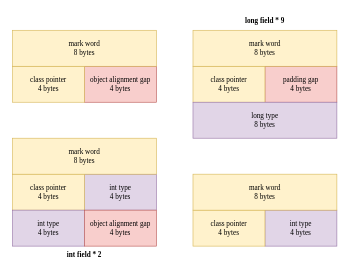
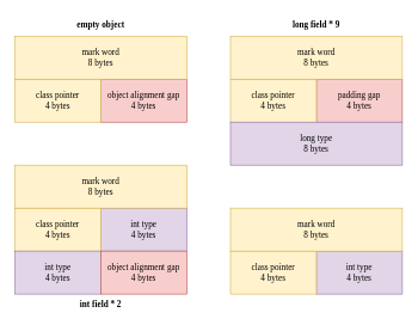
+ <mxCell id="17" value="empty object" style="text;html=1;strokeColor=none;fillColor=none;align=center;verticalAlign=middle;whiteSpace=wrap;rounded=0;fontFamily=Architects Daughter;fontSource=https%3A%2F%2Ffonts.googleapis.com%2Fcss%3Ffamily%3DArchitects%2BDaughter;fontStyle=1" parent="1" vertex="1"><mxGeometry x="20" y="20" width="240" height="30" as="geometry" /></mxCell>
